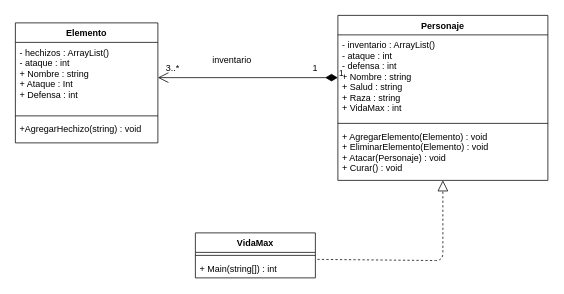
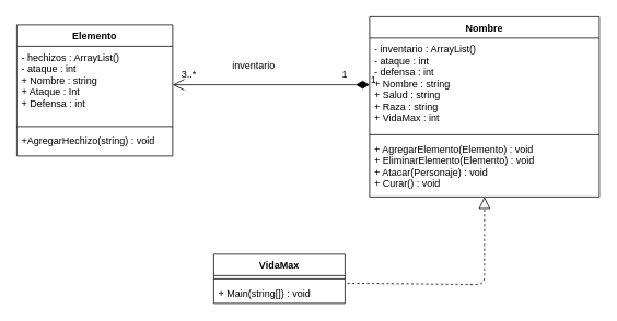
- <mxCell id="6" value="Personaje" style="swimlane;fontStyle=1;align=center;verticalAlign=top;childLayout=stackLayout;horizontal=1;startSize=26;horizontalStack=0;resizeParent=1;resizeParentMax=0;resizeLast=0;collapsible=1;marginBottom=0;" vertex="1" parent="1"><mxGeometry x="450" y="20" width="280" height="220" as="geometry" /></mxCell>
+ <mxCell id="6" value="Nombre" style="swimlane;fontStyle=1;align=center;verticalAlign=top;childLayout=stackLayout;horizontal=1;startSize=26;horizontalStack=0;resizeParent=1;resizeParentMax=0;resizeLast=0;collapsible=1;marginBottom=0;" vertex="1" parent="1"><mxGeometry x="450" y="20" width="280" height="220" as="geometry" /></mxCell>
- <mxCell id="17" value="+ Main(string[]) : int" style="text;strokeColor=none;fillColor=none;align=left;verticalAlign=top;spacingLeft=4;spacingRight=4;overflow=hidden;rotatable=0;points=[[0,0.5],[1,0.5]];portConstraint=eastwest;" vertex="1" parent="15"><mxGeometry y="34" width="160" height="26" as="geometry" /></mxCell>
+ <mxCell id="17" value="+ Main(string[]) : void" style="text;strokeColor=none;fillColor=none;align=left;verticalAlign=top;spacingLeft=4;spacingRight=4;overflow=hidden;rotatable=0;points=[[0,0.5],[1,0.5]];portConstraint=eastwest;" vertex="1" parent="15"><mxGeometry y="34" width="160" height="26" as="geometry" /></mxCell>
